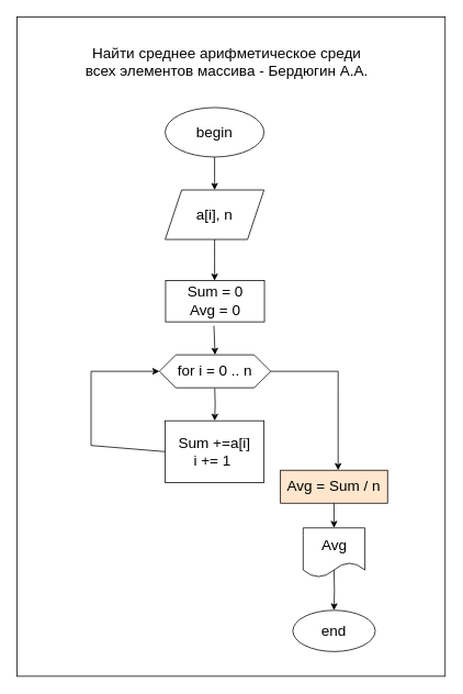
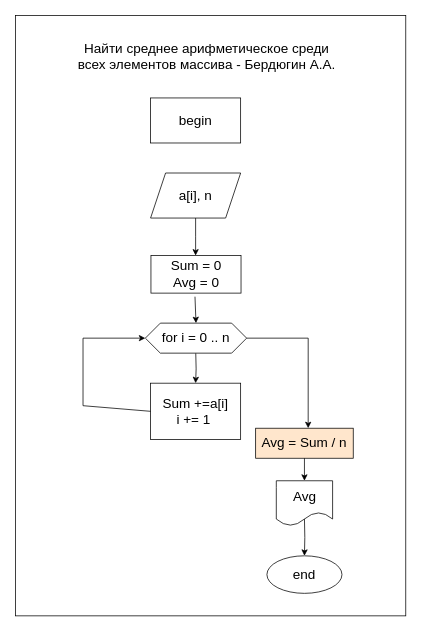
- <mxCell id="4" value="&lt;font style=&quot;font-size: 18px;&quot;&gt;begin&lt;/font&gt;" style="ellipse;whiteSpace=wrap;html=1;" vertex="1" parent="1"><mxGeometry x="200" y="130" width="120" height="60" as="geometry" /></mxCell>
+ <mxCell id="4" value="&lt;font style=&quot;font-size: 18px;&quot;&gt;begin&lt;/font&gt;" style="whiteSpace=wrap;html=1;rounded=0;" vertex="1" parent="1"><mxGeometry x="200" y="130" width="120" height="60" as="geometry" /></mxCell>
- <mxCell id="7" value="" style="endArrow=classic;html=1;rounded=0;exitX=0.5;exitY=1;exitDx=0;exitDy=0;entryX=0.5;entryY=0;entryDx=0;entryDy=0;" edge="1" parent="1" source="4" target="6"><mxGeometry width="50" height="50" relative="1" as="geometry"><mxPoint x="250" y="350" as="sourcePoint" /><mxPoint x="300" y="300" as="targetPoint" /></mxGeometry></mxCell>
